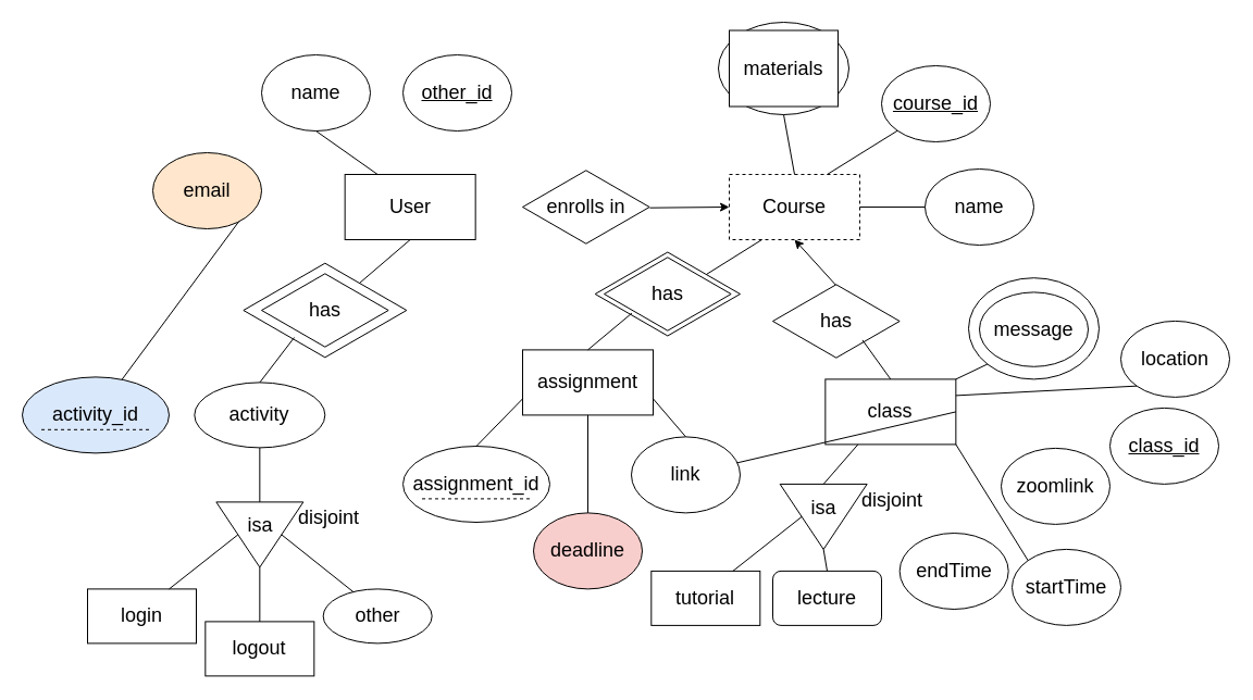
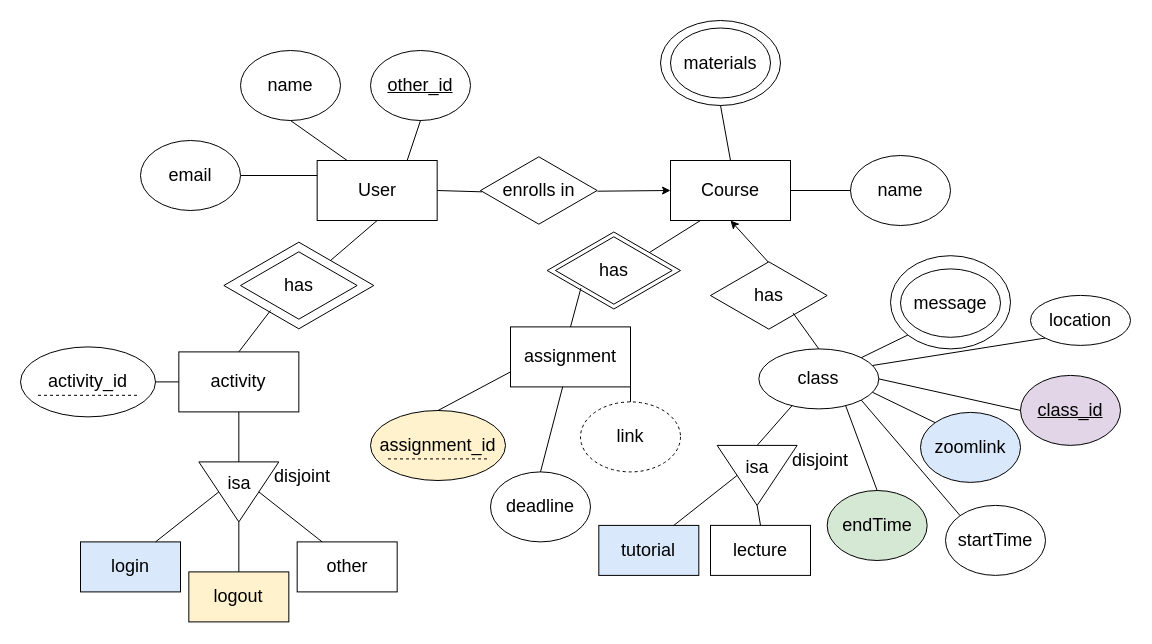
- <mxCell id="19" value="&lt;font style=&quot;font-size: 18px;&quot;&gt;materials&lt;/font&gt;" style="whiteSpace=wrap;html=1;rounded=0;" vertex="1" parent="1"><mxGeometry x="670" y="27.5" width="100" height="70" as="geometry" /></mxCell>
+ <mxCell id="19" value="&lt;font style=&quot;font-size: 18px;&quot;&gt;materials&lt;/font&gt;" style="ellipse;whiteSpace=wrap;html=1;" vertex="1" parent="1"><mxGeometry x="670" y="27.5" width="100" height="70" as="geometry" /></mxCell>
- <mxCell id="17" value="&lt;font style=&quot;font-size: 18px;&quot;&gt;&lt;u&gt;course_id&lt;/u&gt;&lt;/font&gt;" style="ellipse;whiteSpace=wrap;html=1;" vertex="1" parent="1"><mxGeometry x="810" y="60" width="100" height="70" as="geometry" /></mxCell>
- <mxCell id="18" value="" style="endArrow=none;html=1;rounded=0;exitX=0.75;exitY=0;exitDx=0;exitDy=0;entryX=0;entryY=1;entryDx=0;entryDy=0;" edge="1" parent="1" target="17" source="16"><mxGeometry width="50" height="50" relative="1" as="geometry"><mxPoint x="847" y="160" as="sourcePoint" /><mxPoint x="930" y="160" as="targetPoint" /></mxGeometry></mxCell>
+ <mxCell id="9" value="" style="endArrow=none;html=1;rounded=0;exitX=0.75;exitY=0;exitDx=0;exitDy=0;entryX=0.5;entryY=1;entryDx=0;entryDy=0;" edge="1" parent="1" source="8" target="7"><mxGeometry width="50" height="50" relative="1" as="geometry"><mxPoint x="420" y="210" as="sourcePoint" /><mxPoint x="470" y="160" as="targetPoint" /></mxGeometry></mxCell>
- <mxCell id="13" value="&lt;font style=&quot;font-size: 18px;&quot;&gt;email&lt;br&gt;&lt;/font&gt;" style="ellipse;whiteSpace=wrap;html=1;fillColor=#ffe6cc;" vertex="1" parent="1"><mxGeometry x="140" y="140" width="100" height="70" as="geometry" /></mxCell>
+ <mxCell id="13" value="&lt;font style=&quot;font-size: 18px;&quot;&gt;email&lt;br&gt;&lt;/font&gt;" style="ellipse;whiteSpace=wrap;html=1;" vertex="1" parent="1"><mxGeometry x="140" y="140" width="100" height="70" as="geometry" /></mxCell>
+ <mxCell id="15" value="" style="endArrow=none;html=1;rounded=0;exitX=1;exitY=0.5;exitDx=0;exitDy=0;entryX=0.014;entryY=0.519;entryDx=0;entryDy=0;entryPerimeter=0;" edge="1" parent="1" source="8" target="14"><mxGeometry width="50" height="50" relative="1" as="geometry"><mxPoint x="500" y="330" as="sourcePoint" /><mxPoint x="550" y="280" as="targetPoint" /></mxGeometry></mxCell>
- <mxCell id="16" value="&lt;font style=&quot;font-size: 18px;&quot;&gt;Course&lt;br&gt;&lt;/font&gt;" style="rounded=0;whiteSpace=wrap;html=1;dashed=1;" vertex="1" parent="1"><mxGeometry x="670" y="160" width="120" height="60" as="geometry" /></mxCell>
+ <mxCell id="16" value="&lt;font style=&quot;font-size: 18px;&quot;&gt;Course&lt;br&gt;&lt;/font&gt;" style="rounded=0;whiteSpace=wrap;html=1;" vertex="1" parent="1"><mxGeometry x="670" y="160" width="120" height="60" as="geometry" /></mxCell>
- <mxCell id="12" value="" style="endArrow=none;html=1;rounded=0;exitX=1;exitY=0.5;exitDx=0;exitDy=0;" edge="1" parent="1" source="13" target="65"><mxGeometry width="50" height="50" relative="1" as="geometry"><mxPoint x="230" y="290" as="sourcePoint" /><mxPoint x="280" y="240" as="targetPoint" /></mxGeometry></mxCell>
+ <mxCell id="12" value="" style="endArrow=none;html=1;rounded=0;entryX=0;entryY=0.25;entryDx=0;entryDy=0;exitX=1;exitY=0.5;exitDx=0;exitDy=0;" edge="1" parent="1" source="13" target="8"><mxGeometry width="50" height="50" relative="1" as="geometry"><mxPoint x="230" y="290" as="sourcePoint" /><mxPoint x="280" y="240" as="targetPoint" /></mxGeometry></mxCell>
- <mxCell id="67" value="&lt;span style=&quot;font-size: 18px;&quot;&gt;location&lt;/span&gt;" style="ellipse;whiteSpace=wrap;html=1;" vertex="1" parent="1"><mxGeometry x="1030" y="294.9" width="100" height="70" as="geometry" /></mxCell>
+ <mxCell id="67" value="&lt;span style=&quot;font-size: 18px;&quot;&gt;location&lt;/span&gt;" style="ellipse;whiteSpace=wrap;html=1;" vertex="1" parent="1"><mxGeometry x="1030" y="294.9" width="100" height="50" as="geometry" /></mxCell>
- <mxCell id="48" value="&lt;span style=&quot;font-size: 18px;&quot;&gt;assignment&lt;br&gt;&lt;/span&gt;" style="rounded=0;whiteSpace=wrap;html=1;" vertex="1" parent="1"><mxGeometry x="480" y="321.4" width="120" height="60" as="geometry" /></mxCell>
+ <mxCell id="48" value="&lt;span style=&quot;font-size: 18px;&quot;&gt;assignment&lt;br&gt;&lt;/span&gt;" style="rounded=0;whiteSpace=wrap;html=1;" vertex="1" parent="1"><mxGeometry x="510" y="326.4" width="120" height="60" as="geometry" /></mxCell>
- <mxCell id="39" value="&lt;font style=&quot;font-size: 18px;&quot;&gt;class&lt;/font&gt;" style="rounded=0;whiteSpace=wrap;html=1;" vertex="1" parent="1"><mxGeometry x="758.34" y="348.4" width="120" height="60" as="geometry" /></mxCell>
+ <mxCell id="39" value="&lt;font style=&quot;font-size: 18px;&quot;&gt;class&lt;/font&gt;" style="ellipse;whiteSpace=wrap;html=1;" vertex="1" parent="1"><mxGeometry x="758.34" y="348.4" width="120" height="60" as="geometry" /></mxCell>
- <mxCell id="65" value="&lt;font style=&quot;font-size: 18px;&quot;&gt;activity_id&lt;/font&gt;" style="ellipse;whiteSpace=wrap;html=1;fillColor=#dae8fc;" vertex="1" parent="1"><mxGeometry x="20" y="346.4" width="135" height="70" as="geometry" /></mxCell>
+ <mxCell id="65" value="&lt;font style=&quot;font-size: 18px;&quot;&gt;activity_id&lt;/font&gt;" style="ellipse;whiteSpace=wrap;html=1;" vertex="1" parent="1"><mxGeometry x="20" y="346.4" width="135" height="70" as="geometry" /></mxCell>
+ <mxCell id="74" value="" style="endArrow=none;html=1;rounded=0;exitX=1;exitY=0.5;exitDx=0;exitDy=0;entryX=0;entryY=0.5;entryDx=0;entryDy=0;" edge="1" parent="1" source="65" target="25"><mxGeometry width="50" height="50" relative="1" as="geometry"><mxPoint x="10" y="310" as="sourcePoint" /><mxPoint x="60" y="260" as="targetPoint" /></mxGeometry></mxCell>
- <mxCell id="25" value="&lt;font style=&quot;font-size: 18px;&quot;&gt;activity&lt;/font&gt;" style="ellipse;whiteSpace=wrap;html=1;" vertex="1" parent="1"><mxGeometry x="178.34" y="351.4" width="120" height="60" as="geometry" /></mxCell>
+ <mxCell id="25" value="&lt;font style=&quot;font-size: 18px;&quot;&gt;activity&lt;/font&gt;" style="rounded=0;whiteSpace=wrap;html=1;" vertex="1" parent="1"><mxGeometry x="178.34" y="351.4" width="120" height="60" as="geometry" /></mxCell>
- <mxCell id="70" value="" style="endArrow=none;html=1;rounded=0;exitX=1;exitY=0.5;exitDx=0;exitDy=0;" edge="1" parent="1" source="39" target="51"><mxGeometry width="50" height="50" relative="1" as="geometry"><mxPoint x="900" y="440" as="sourcePoint" /><mxPoint x="950" y="390" as="targetPoint" /></mxGeometry></mxCell>
+ <mxCell id="70" value="" style="endArrow=none;html=1;rounded=0;exitX=1;exitY=0.5;exitDx=0;exitDy=0;entryX=0;entryY=0.5;entryDx=0;entryDy=0;" edge="1" parent="1" source="39" target="62"><mxGeometry width="50" height="50" relative="1" as="geometry"><mxPoint x="900" y="440" as="sourcePoint" /><mxPoint x="950" y="390" as="targetPoint" /></mxGeometry></mxCell>
+ <mxCell id="71" value="" style="endArrow=none;html=1;rounded=0;exitX=1;exitY=0.75;exitDx=0;exitDy=0;entryX=0;entryY=0;entryDx=0;entryDy=0;" edge="1" parent="1" source="39" target="64"><mxGeometry width="50" height="50" relative="1" as="geometry"><mxPoint x="880" y="470" as="sourcePoint" /><mxPoint x="930" y="420" as="targetPoint" /></mxGeometry></mxCell>
- <mxCell id="62" value="&lt;span style=&quot;font-size: 18px;&quot;&gt;&lt;u&gt;class_id&lt;/u&gt;&lt;/span&gt;" style="ellipse;whiteSpace=wrap;html=1;" vertex="1" parent="1"><mxGeometry x="1020" y="374.9" width="100" height="70" as="geometry" /></mxCell>
+ <mxCell id="62" value="&lt;span style=&quot;font-size: 18px;&quot;&gt;&lt;u&gt;class_id&lt;/u&gt;&lt;/span&gt;" style="ellipse;whiteSpace=wrap;html=1;fillColor=#e1d5e7;" vertex="1" parent="1"><mxGeometry x="1020" y="374.9" width="100" height="70" as="geometry" /></mxCell>
- <mxCell id="51" value="&lt;font style=&quot;font-size: 18px;&quot;&gt;link&lt;br&gt;&lt;/font&gt;" style="ellipse;whiteSpace=wrap;html=1;" vertex="1" parent="1"><mxGeometry x="580" y="401.4" width="100" height="70" as="geometry" /></mxCell>
+ <mxCell id="51" value="&lt;font style=&quot;font-size: 18px;&quot;&gt;link&lt;br&gt;&lt;/font&gt;" style="ellipse;whiteSpace=wrap;html=1;dashed=1;" vertex="1" parent="1"><mxGeometry x="580" y="401.4" width="100" height="70" as="geometry" /></mxCell>
- <mxCell id="49" value="&lt;font style=&quot;font-size: 18px;&quot;&gt;assignment_id&lt;/font&gt;" style="ellipse;whiteSpace=wrap;html=1;" vertex="1" parent="1"><mxGeometry x="370" y="410" width="135" height="70" as="geometry" /></mxCell>
+ <mxCell id="49" value="&lt;font style=&quot;font-size: 18px;&quot;&gt;assignment_id&lt;/font&gt;" style="ellipse;whiteSpace=wrap;html=1;fillColor=#fff2cc;" vertex="1" parent="1"><mxGeometry x="370" y="410" width="135" height="70" as="geometry" /></mxCell>
- <mxCell id="64" value="&lt;font style=&quot;font-size: 18px;&quot;&gt;zoomlink&lt;/font&gt;" style="ellipse;whiteSpace=wrap;html=1;" vertex="1" parent="1"><mxGeometry x="920" y="411.9" width="100" height="70" as="geometry" /></mxCell>
+ <mxCell id="64" value="&lt;font style=&quot;font-size: 18px;&quot;&gt;zoomlink&lt;/font&gt;" style="ellipse;whiteSpace=wrap;html=1;fillColor=#dae8fc;" vertex="1" parent="1"><mxGeometry x="920" y="411.9" width="100" height="70" as="geometry" /></mxCell>
+ <mxCell id="73" value="" style="endArrow=none;html=1;rounded=0;exitX=0.75;exitY=1;exitDx=0;exitDy=0;entryX=0.5;entryY=0;entryDx=0;entryDy=0;" edge="1" parent="1" source="39" target="61"><mxGeometry width="50" height="50" relative="1" as="geometry"><mxPoint x="1140" y="540" as="sourcePoint" /><mxPoint x="1190" y="490" as="targetPoint" /></mxGeometry></mxCell>
- <mxCell id="50" value="&lt;font style=&quot;font-size: 18px;&quot;&gt;deadline&lt;br&gt;&lt;/font&gt;" style="ellipse;whiteSpace=wrap;html=1;fillColor=#f8cecc;" vertex="1" parent="1"><mxGeometry x="490" y="471.4" width="100" height="70" as="geometry" /></mxCell>
+ <mxCell id="50" value="&lt;font style=&quot;font-size: 18px;&quot;&gt;deadline&lt;br&gt;&lt;/font&gt;" style="ellipse;whiteSpace=wrap;html=1;" vertex="1" parent="1"><mxGeometry x="490" y="471.4" width="100" height="70" as="geometry" /></mxCell>
- <mxCell id="61" value="&lt;font style=&quot;font-size: 18px;&quot;&gt;endTime&lt;/font&gt;" style="ellipse;whiteSpace=wrap;html=1;" vertex="1" parent="1"><mxGeometry x="826.67" y="490" width="100" height="70" as="geometry" /></mxCell>
+ <mxCell id="61" value="&lt;font style=&quot;font-size: 18px;&quot;&gt;endTime&lt;/font&gt;" style="ellipse;whiteSpace=wrap;html=1;fillColor=#d5e8d4;" vertex="1" parent="1"><mxGeometry x="826.67" y="490" width="100" height="70" as="geometry" /></mxCell>
- <mxCell id="60" value="&lt;font style=&quot;font-size: 18px;&quot;&gt;startTime&lt;/font&gt;" style="ellipse;whiteSpace=wrap;html=1;" vertex="1" parent="1"><mxGeometry x="930" y="504.9" width="100" height="70" as="geometry" /></mxCell>
+ <mxCell id="60" value="&lt;font style=&quot;font-size: 18px;&quot;&gt;startTime&lt;/font&gt;" style="ellipse;whiteSpace=wrap;html=1;" vertex="1" parent="1"><mxGeometry x="945" y="504.9" width="100" height="70" as="geometry" /></mxCell>
- <mxCell id="43" value="&lt;font style=&quot;font-size: 18px;&quot;&gt;tutorial&lt;/font&gt;" style="rounded=0;whiteSpace=wrap;html=1;" vertex="1" parent="1"><mxGeometry x="598.32" y="524.9" width="100" height="50" as="geometry" /></mxCell>
+ <mxCell id="43" value="&lt;font style=&quot;font-size: 18px;&quot;&gt;tutorial&lt;/font&gt;" style="rounded=0;whiteSpace=wrap;html=1;fillColor=#dae8fc;" vertex="1" parent="1"><mxGeometry x="598.32" y="524.9" width="100" height="50" as="geometry" /></mxCell>
- <mxCell id="44" value="&lt;font style=&quot;font-size: 18px;&quot;&gt;lecture&lt;/font&gt;" style="whiteSpace=wrap;html=1;rounded=1;" vertex="1" parent="1"><mxGeometry x="710" y="524.9" width="100" height="50" as="geometry" /></mxCell>
+ <mxCell id="44" value="&lt;font style=&quot;font-size: 18px;&quot;&gt;lecture&lt;/font&gt;" style="rounded=0;whiteSpace=wrap;html=1;" vertex="1" parent="1"><mxGeometry x="710" y="524.9" width="100" height="50" as="geometry" /></mxCell>
- <mxCell id="30" value="&lt;font style=&quot;font-size: 18px;&quot;&gt;login&lt;/font&gt;" style="rounded=0;whiteSpace=wrap;html=1;" vertex="1" parent="1"><mxGeometry x="80" y="541.4" width="100" height="50" as="geometry" /></mxCell>
+ <mxCell id="30" value="&lt;font style=&quot;font-size: 18px;&quot;&gt;login&lt;/font&gt;" style="rounded=0;whiteSpace=wrap;html=1;fillColor=#dae8fc;" vertex="1" parent="1"><mxGeometry x="80" y="541.4" width="100" height="50" as="geometry" /></mxCell>
- <mxCell id="32" value="&lt;span style=&quot;font-size: 18px;&quot;&gt;other&lt;/span&gt;" style="ellipse;whiteSpace=wrap;html=1;" vertex="1" parent="1"><mxGeometry x="296.67" y="541.4" width="100" height="50" as="geometry" /></mxCell>
+ <mxCell id="32" value="&lt;span style=&quot;font-size: 18px;&quot;&gt;other&lt;/span&gt;" style="rounded=0;whiteSpace=wrap;html=1;" vertex="1" parent="1"><mxGeometry x="296.67" y="541.4" width="100" height="50" as="geometry" /></mxCell>
- <mxCell id="31" value="&lt;font style=&quot;font-size: 18px;&quot;&gt;logout&lt;/font&gt;" style="rounded=0;whiteSpace=wrap;html=1;" vertex="1" parent="1"><mxGeometry x="188.33" y="571.4" width="100" height="50" as="geometry" /></mxCell>
+ <mxCell id="31" value="&lt;font style=&quot;font-size: 18px;&quot;&gt;logout&lt;/font&gt;" style="rounded=0;whiteSpace=wrap;html=1;fillColor=#fff2cc;" vertex="1" parent="1"><mxGeometry x="188.33" y="571.4" width="100" height="50" as="geometry" /></mxCell>
